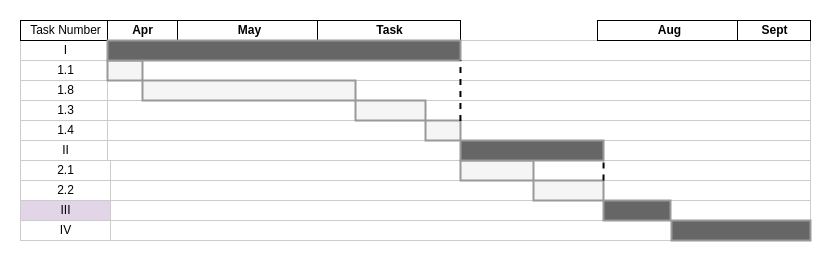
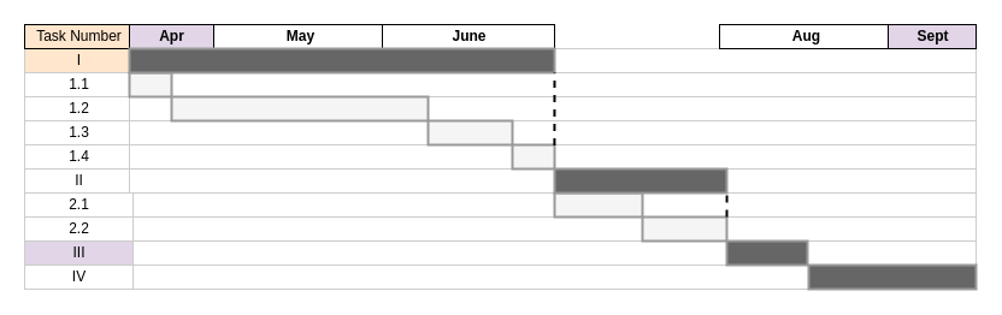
- <mxCell id="12" value="Task Number" style="strokeWidth=1;fontStyle=0;html=1;" parent="1" vertex="1"><mxGeometry x="20" y="20" width="90" height="20" as="geometry" /></mxCell>
+ <mxCell id="12" value="Task Number" style="strokeWidth=1;fontStyle=0;html=1;fillColor=#ffe6cc;" parent="1" vertex="1"><mxGeometry x="20" y="20" width="90" height="20" as="geometry" /></mxCell>
- <mxCell id="14" value="Apr" style="strokeWidth=1;fontStyle=1;html=1;" parent="1" vertex="1"><mxGeometry x="107" y="20" width="70" height="20" as="geometry" /></mxCell>
+ <mxCell id="14" value="Apr" style="strokeWidth=1;fontStyle=1;html=1;fillColor=#e1d5e7;" parent="1" vertex="1"><mxGeometry x="107" y="20" width="70" height="20" as="geometry" /></mxCell>
- <mxCell id="16" value="Task" style="strokeWidth=1;fontStyle=1;html=1;" parent="1" vertex="1"><mxGeometry x="317" y="20" width="143" height="20" as="geometry" /></mxCell>
+ <mxCell id="16" value="June" style="strokeWidth=1;fontStyle=1;html=1;" parent="1" vertex="1"><mxGeometry x="317" y="20" width="143" height="20" as="geometry" /></mxCell>
- <mxCell id="18" value="Sept" style="strokeWidth=1;fontStyle=1;html=1;" parent="1" vertex="1"><mxGeometry x="737" y="20" width="73" height="20" as="geometry" /></mxCell>
+ <mxCell id="18" value="Sept" style="strokeWidth=1;fontStyle=1;html=1;fillColor=#e1d5e7;" parent="1" vertex="1"><mxGeometry x="737" y="20" width="73" height="20" as="geometry" /></mxCell>
- <mxCell id="6" value="I" style="align=center;strokeColor=#CCCCCC;html=1;" parent="1" vertex="1"><mxGeometry x="20" y="40" width="90" height="20.0" as="geometry" /></mxCell>
+ <mxCell id="6" value="I" style="align=center;strokeColor=#CCCCCC;html=1;fillColor=#ffe6cc;" parent="1" vertex="1"><mxGeometry x="20" y="40" width="90" height="20.0" as="geometry" /></mxCell>
- <mxCell id="8" value="1.8" style="align=center;strokeColor=#CCCCCC;html=1;" parent="1" vertex="1"><mxGeometry x="20" y="80" width="90" height="20" as="geometry" /></mxCell>
+ <mxCell id="8" value="1.2" style="align=center;strokeColor=#CCCCCC;html=1;" parent="1" vertex="1"><mxGeometry x="20" y="80" width="90" height="20" as="geometry" /></mxCell>
